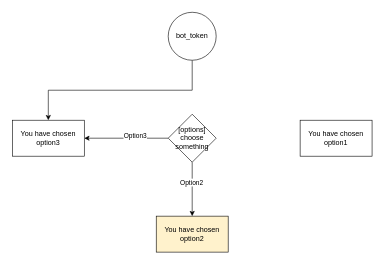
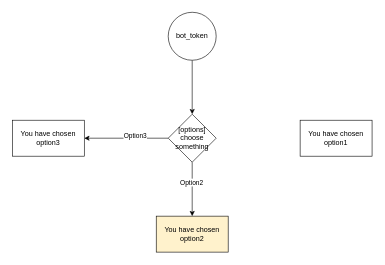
- <mxCell id="2" value="" style="edgeStyle=orthogonalEdgeStyle;rounded=0;orthogonalLoop=1;jettySize=auto;html=1;exitX=0.5;exitY=1;exitDx=0;exitDy=0;" parent="1" source="11" target="10" edge="1"><mxGeometry relative="1" as="geometry"><mxPoint x="320" y="110" as="sourcePoint" /></mxGeometry></mxCell>
+ <mxCell id="2" value="" style="edgeStyle=orthogonalEdgeStyle;rounded=0;orthogonalLoop=1;jettySize=auto;html=1;exitX=0.5;exitY=1;exitDx=0;exitDy=0;" parent="1" source="11" target="7" edge="1"><mxGeometry relative="1" as="geometry"><mxPoint x="320" y="110" as="sourcePoint" /></mxGeometry></mxCell>
